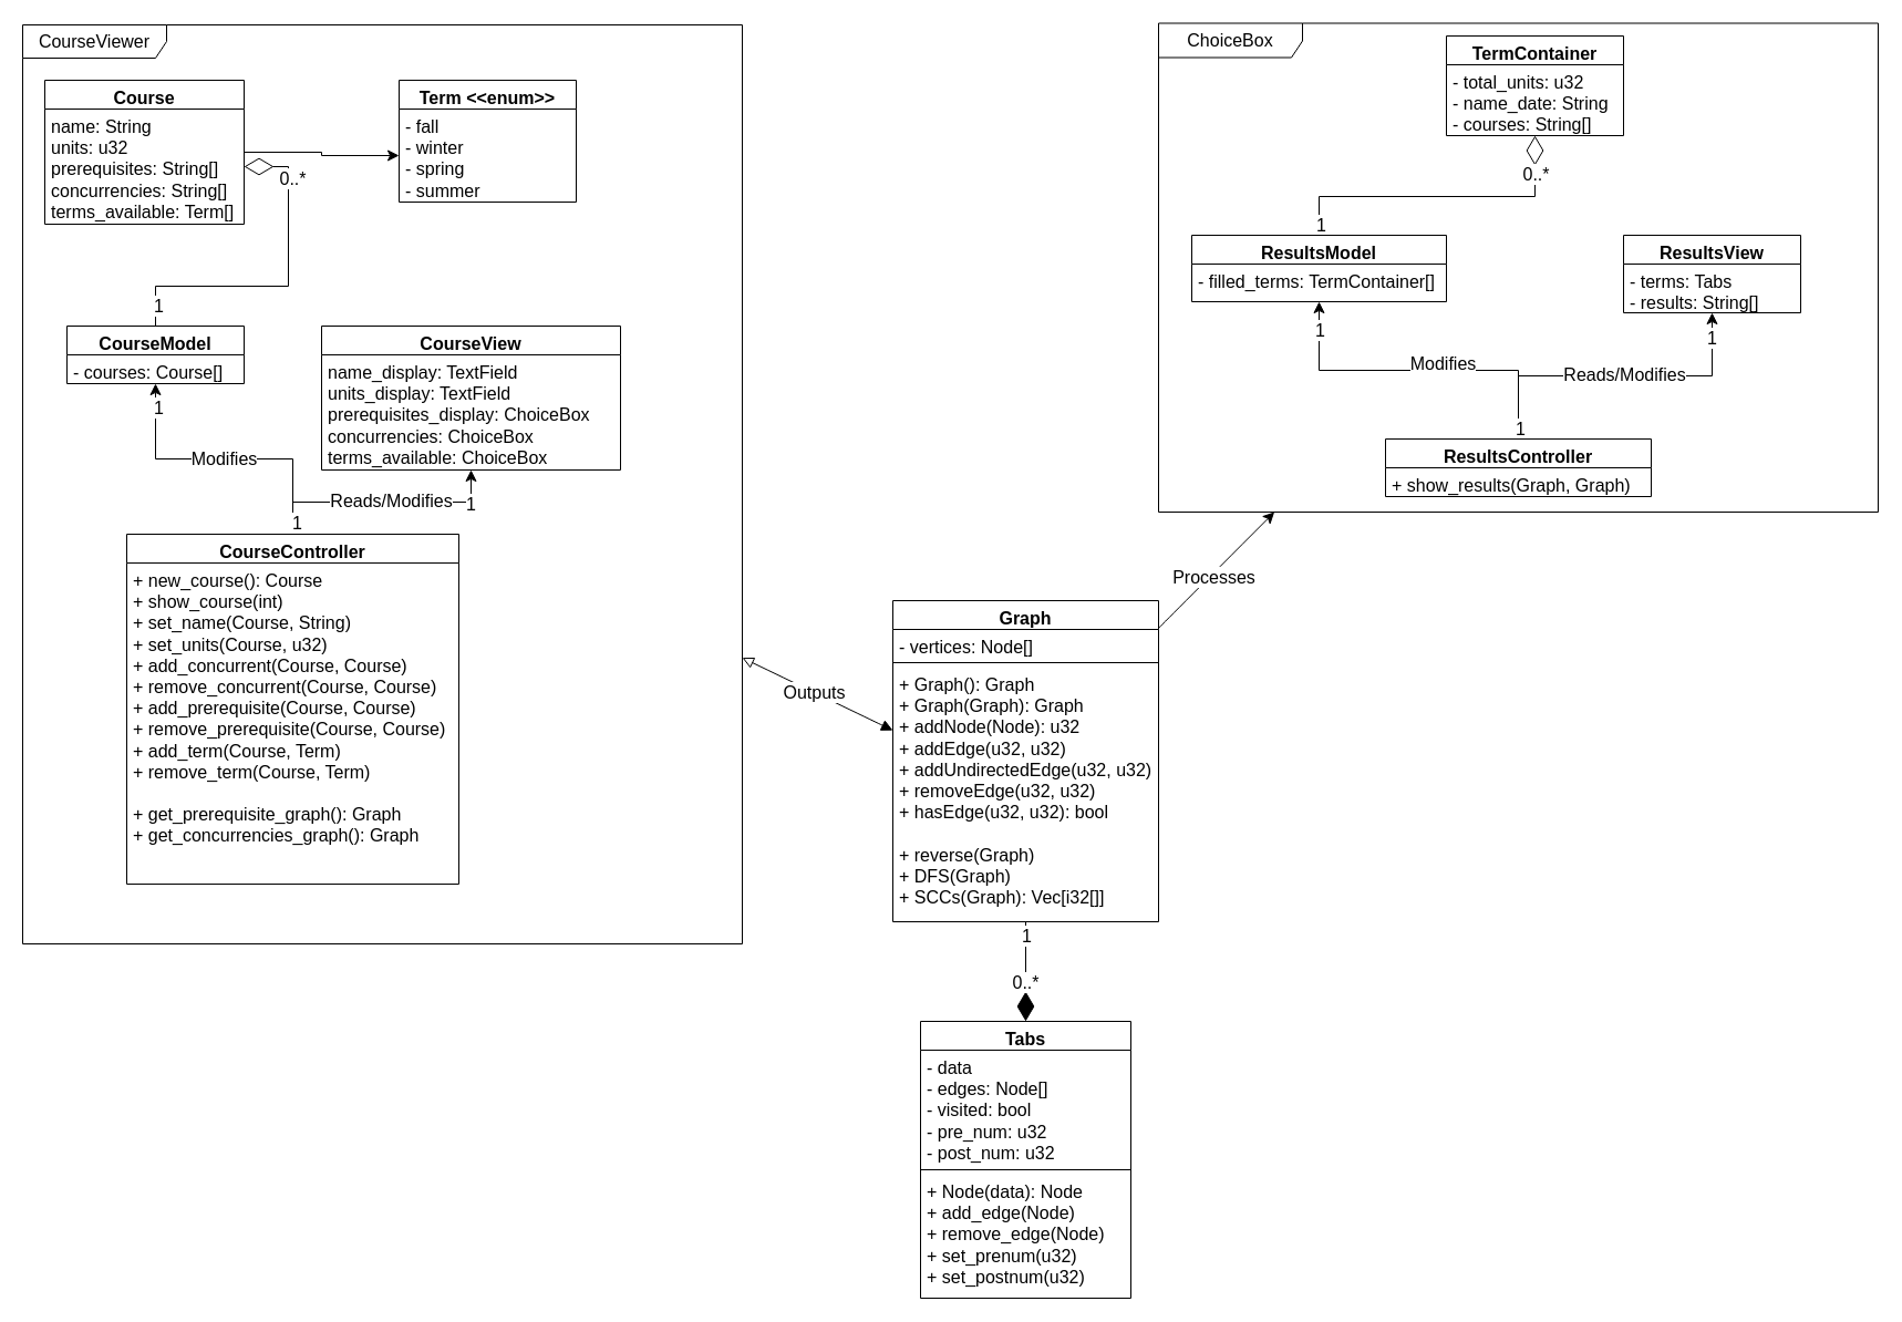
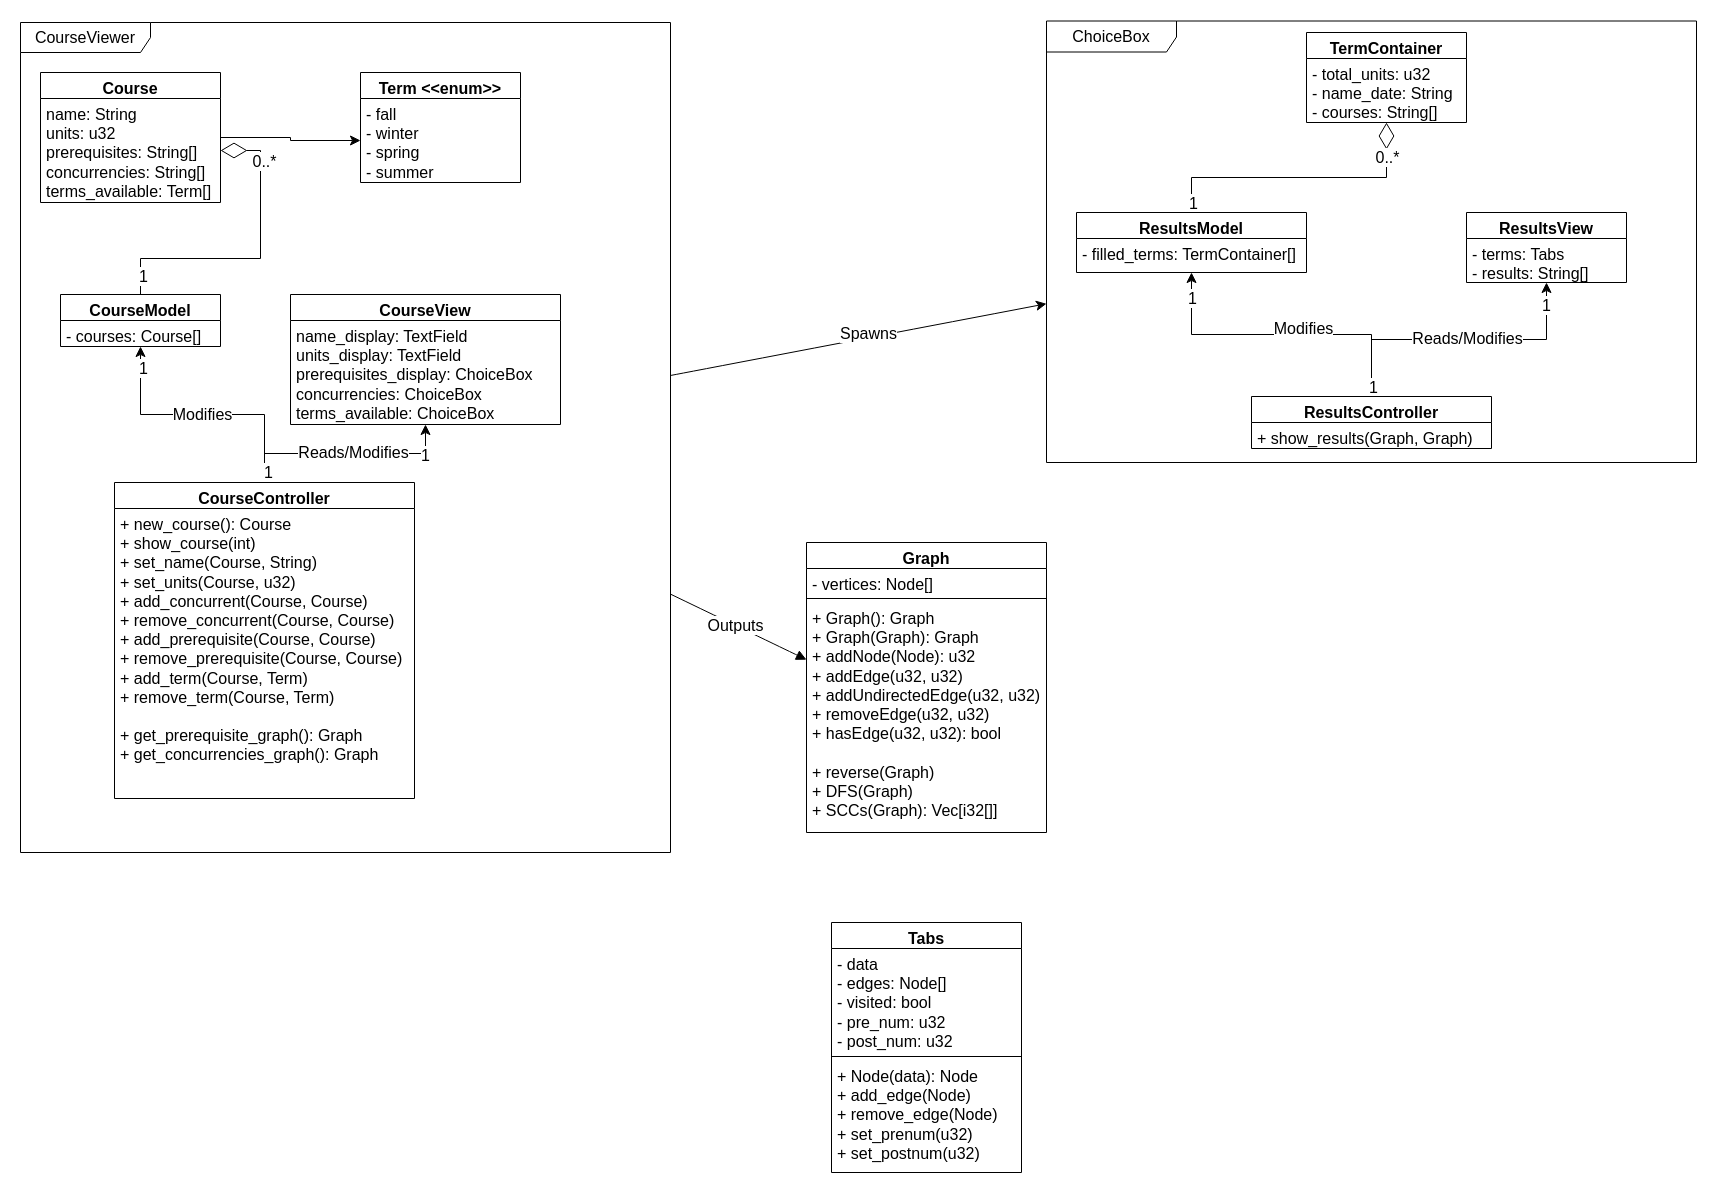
+ <mxCell id="35" style="edgeStyle=none;curved=1;rounded=0;orthogonalLoop=1;jettySize=auto;html=1;fontSize=12;startSize=8;endSize=8;" parent="1" source="37" target="56" edge="1"><mxGeometry relative="1" as="geometry" /></mxCell>
+ <mxCell id="36" value="Spawns" style="edgeLabel;html=1;align=center;verticalAlign=middle;resizable=0;points=[];fontSize=16;" parent="35" vertex="1" connectable="0"><mxGeometry x="0.197" y="-1" relative="1" as="geometry"><mxPoint x="-28" y="-1" as="offset" /></mxGeometry></mxCell>
- <mxCell id="25" style="edgeStyle=none;curved=1;rounded=0;orthogonalLoop=1;jettySize=auto;html=1;fontSize=12;startSize=8;endSize=8;" parent="1" source="27" target="56" edge="1"><mxGeometry relative="1" as="geometry" /></mxCell>
- <mxCell id="26" value="Processes" style="edgeLabel;html=1;align=center;verticalAlign=middle;resizable=0;points=[];fontSize=16;" parent="25" vertex="1" connectable="0"><mxGeometry x="-0.085" y="-2" relative="1" as="geometry"><mxPoint as="offset" /></mxGeometry></mxCell>
- <mxCell id="57" style="edgeStyle=none;curved=1;rounded=0;orthogonalLoop=1;jettySize=auto;html=1;fontSize=12;startSize=8;endSize=8;endArrow=block;endFill=0;startArrow=block;startFill=1;" parent="1" source="30" target="37" edge="1"><mxGeometry relative="1" as="geometry" /></mxCell>
+ <mxCell id="57" style="edgeStyle=none;curved=1;rounded=0;orthogonalLoop=1;jettySize=auto;html=1;fontSize=12;startSize=8;endSize=8;endArrow=none;endFill=0;startArrow=block;startFill=1;" parent="1" source="30" target="37" edge="1"><mxGeometry relative="1" as="geometry" /></mxCell>
- <mxCell id="22" style="edgeStyle=orthogonalEdgeStyle;rounded=0;orthogonalLoop=1;jettySize=auto;html=1;fontSize=12;startSize=8;endSize=24;endArrow=diamondThin;endFill=1;entryX=0.5;entryY=0;entryDx=0;entryDy=0;" parent="1" source="27" target="31" edge="1"><mxGeometry relative="1" as="geometry" /></mxCell>
- <mxCell id="23" value="1" style="edgeLabel;html=1;align=center;verticalAlign=middle;resizable=0;points=[];fontSize=16;" parent="22" vertex="1" connectable="0"><mxGeometry x="-0.733" relative="1" as="geometry"><mxPoint as="offset" /></mxGeometry></mxCell>
- <mxCell id="24" value="0..*" style="edgeLabel;html=1;align=center;verticalAlign=middle;resizable=0;points=[];fontSize=16;" parent="22" vertex="1" connectable="0"><mxGeometry x="0.2" y="-1" relative="1" as="geometry"><mxPoint as="offset" /></mxGeometry></mxCell>
